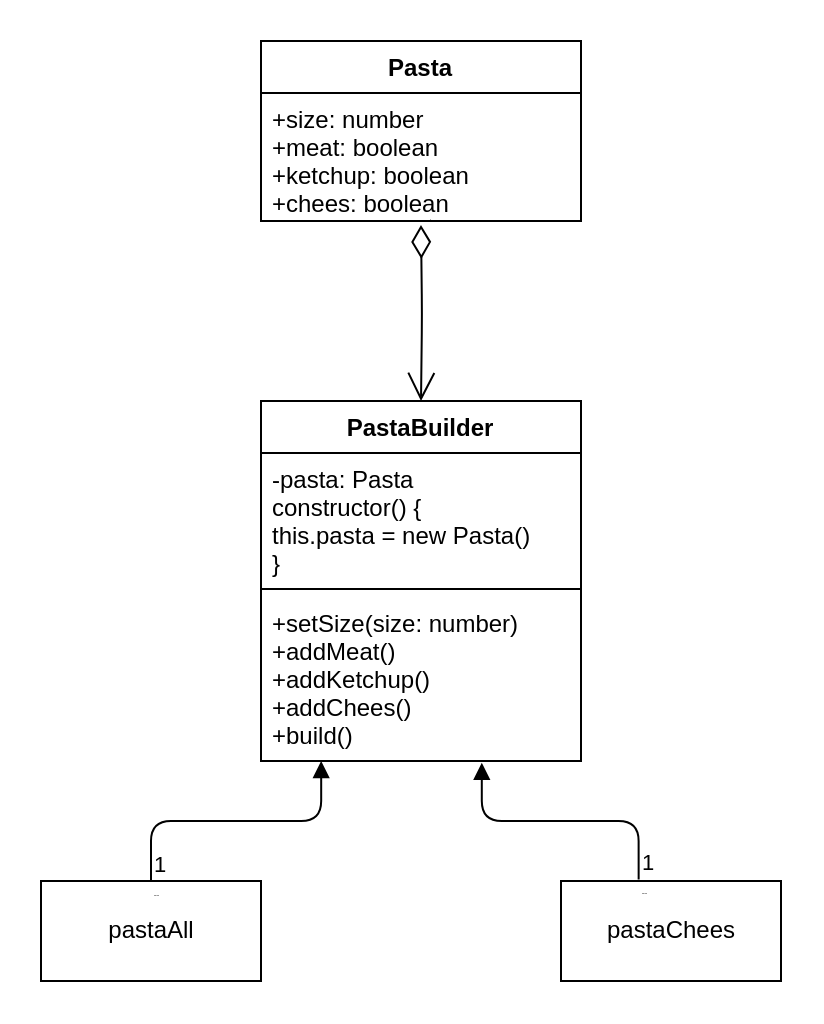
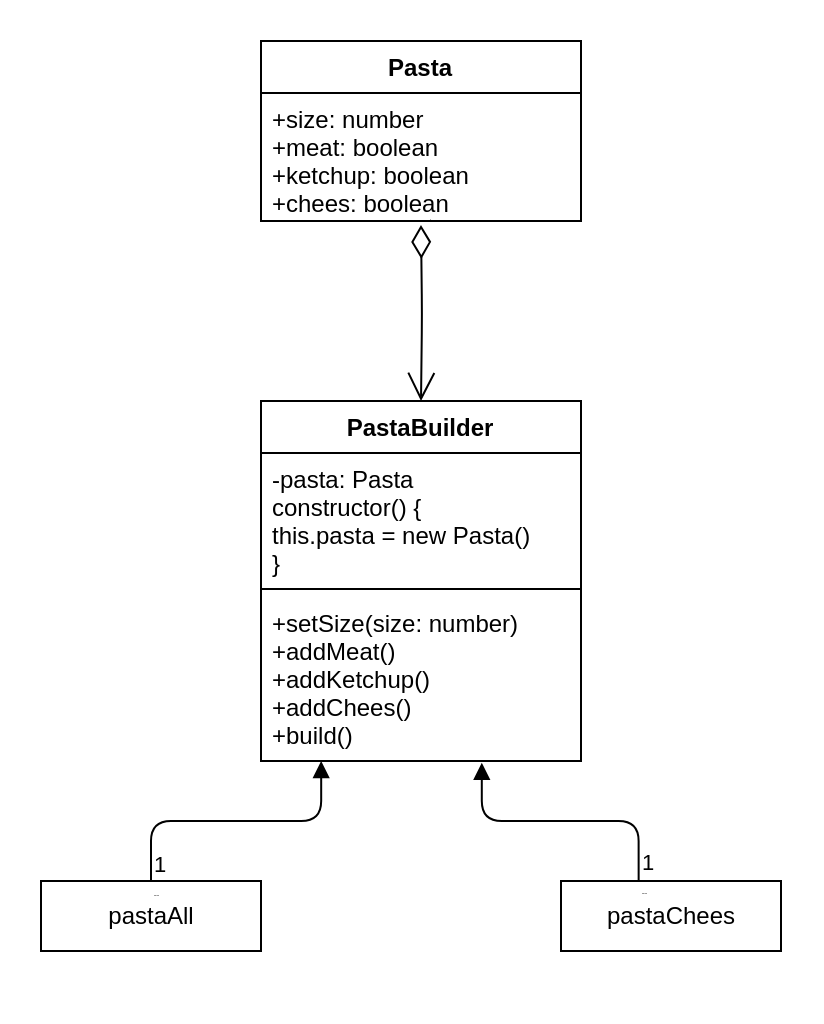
- <mxCell id="8" value="pastaAll" style="html=1;" vertex="1" parent="1"><mxGeometry x="20" y="440" width="110" height="50" as="geometry" /></mxCell>
+ <mxCell id="8" value="pastaAll" style="html=1;" vertex="1" parent="1"><mxGeometry x="20" y="440" width="110" height="35" as="geometry" /></mxCell>
- <mxCell id="9" value="pastaChees" style="html=1;" vertex="1" parent="1"><mxGeometry x="280" y="440" width="110" height="50" as="geometry" /></mxCell>
+ <mxCell id="9" value="pastaChees" style="html=1;" vertex="1" parent="1"><mxGeometry x="280" y="440" width="110" height="35" as="geometry" /></mxCell>
